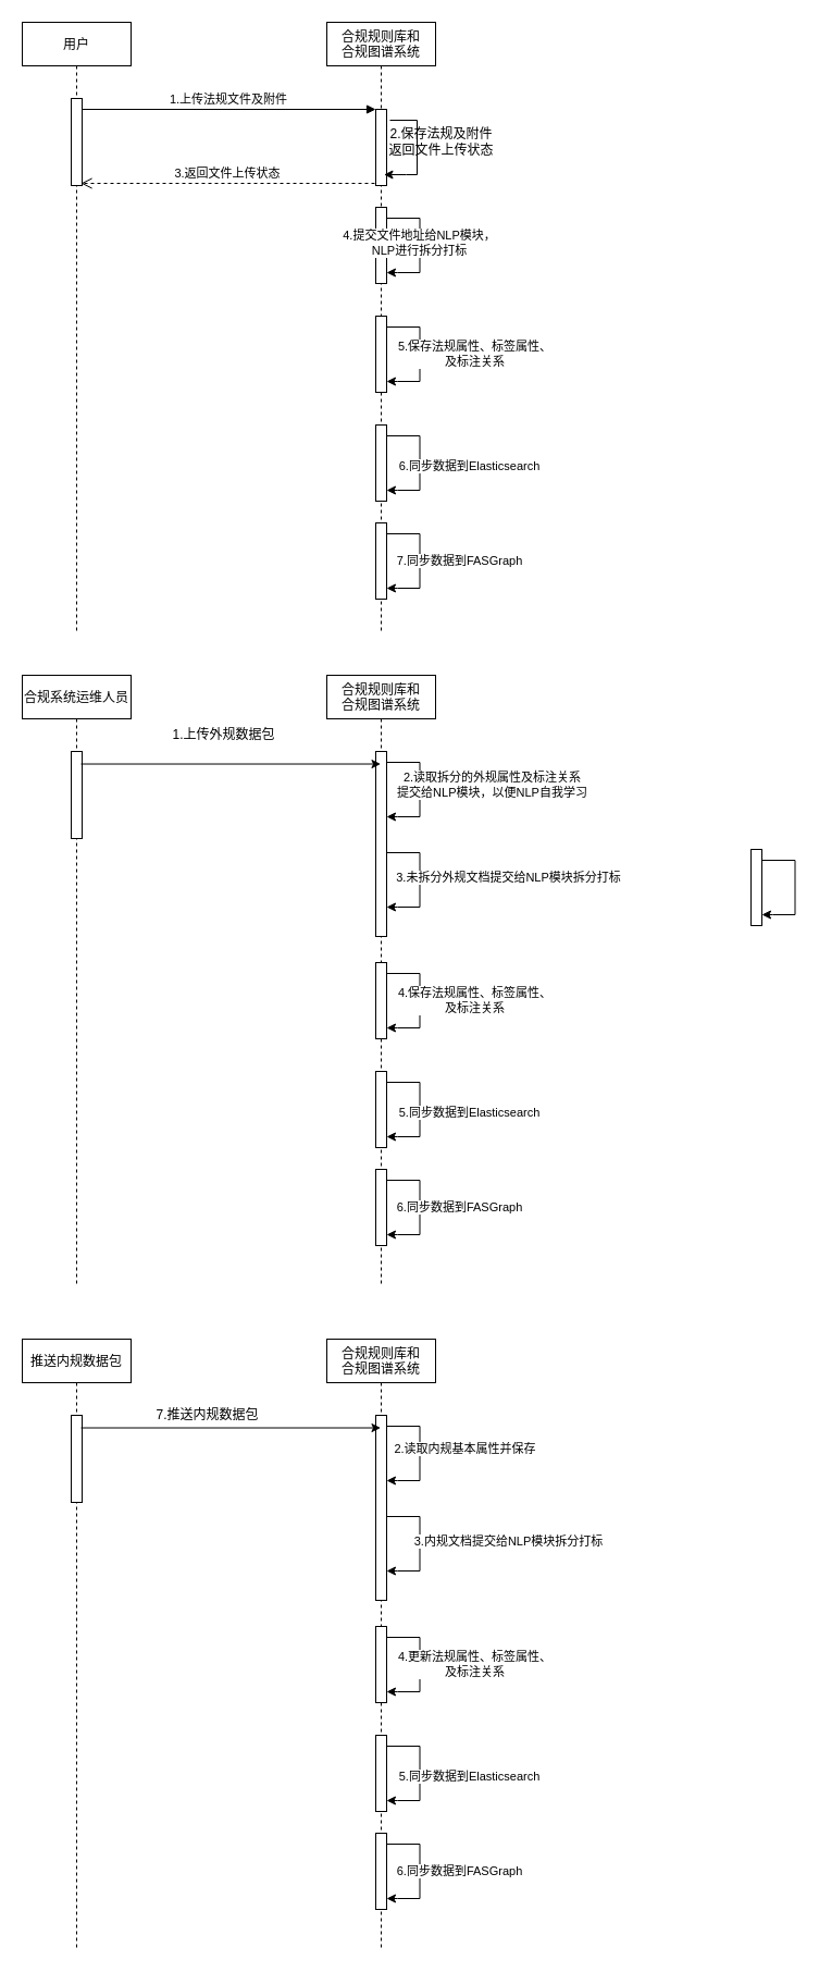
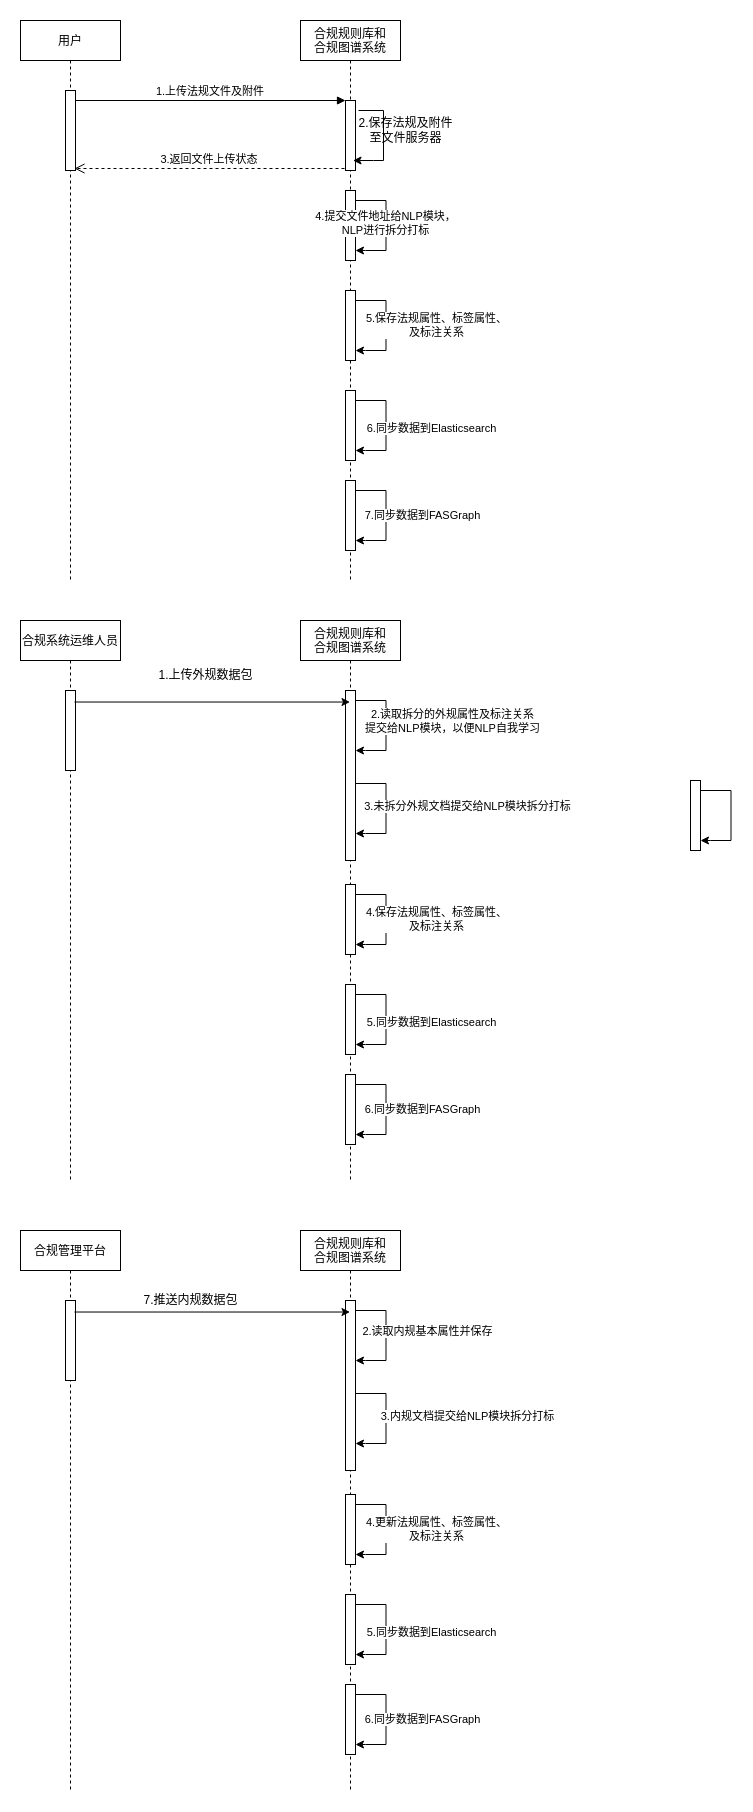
- <mxCell id="18" value="2.保存法规及附件&lt;br&gt;返回文件上传状态" style="text;html=1;align=center;verticalAlign=middle;resizable=0;points=[];autosize=1;strokeColor=none;fillColor=none;" vertex="1" parent="1"><mxGeometry x="345" y="110" width="120" height="40" as="geometry" /></mxCell>
+ <mxCell id="18" value="2.保存法规及附件&lt;br&gt;至文件服务器" style="text;html=1;align=center;verticalAlign=middle;resizable=0;points=[];autosize=1;strokeColor=none;fillColor=none;" vertex="1" parent="1"><mxGeometry x="345" y="110" width="120" height="40" as="geometry" /></mxCell>
- <mxCell id="43" value="推送内规数据包" style="shape=umlLifeline;perimeter=lifelinePerimeter;container=1;collapsible=0;recursiveResize=0;rounded=0;shadow=0;strokeWidth=1;" vertex="1" parent="1"><mxGeometry x="20" y="1230" width="100" height="560" as="geometry" /></mxCell>
+ <mxCell id="43" value="合规管理平台" style="shape=umlLifeline;perimeter=lifelinePerimeter;container=1;collapsible=0;recursiveResize=0;rounded=0;shadow=0;strokeWidth=1;" vertex="1" parent="1"><mxGeometry x="20" y="1230" width="100" height="560" as="geometry" /></mxCell>
